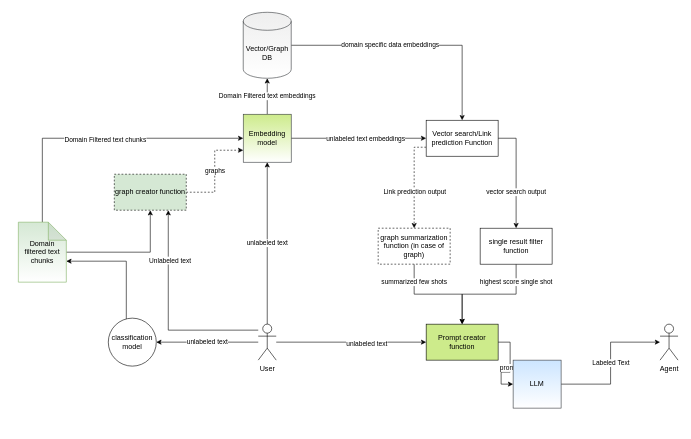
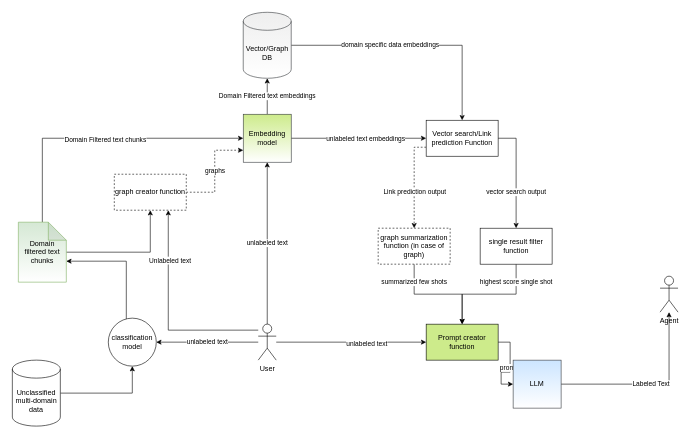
- <mxCell id="32" value="graph creator function" style="rounded=0;whiteSpace=wrap;html=1;fillColor=#d5e8d4;dashed=1;" vertex="1" parent="1"><mxGeometry x="190" y="290" width="120" height="60" as="geometry" /></mxCell>
+ <mxCell id="32" value="graph creator function" style="rounded=0;whiteSpace=wrap;html=1;fillColor=#ffffff;dashed=1;" vertex="1" parent="1"><mxGeometry x="190" y="290" width="120" height="60" as="geometry" /></mxCell>
- <mxCell id="5" value="Agent" style="shape=umlActor;verticalLabelPosition=bottom;verticalAlign=top;html=1;outlineConnect=0;" vertex="1" parent="1"><mxGeometry x="1100" y="540" width="30" height="60" as="geometry" /></mxCell>
+ <mxCell id="5" value="Agent" style="shape=umlActor;verticalLabelPosition=bottom;verticalAlign=top;html=1;outlineConnect=0;" vertex="1" parent="1"><mxGeometry x="1100" y="460" width="30" height="60" as="geometry" /></mxCell>
+ <mxCell id="18" value="Unclassified multi-domain data" style="shape=cylinder3;whiteSpace=wrap;html=1;boundedLbl=1;backgroundOutline=1;size=15;fillColor=#ffffff;" vertex="1" parent="1"><mxGeometry x="20" y="600" width="80" height="110" as="geometry" /></mxCell>
+ <mxCell id="17" style="edgeStyle=orthogonalEdgeStyle;rounded=0;orthogonalLoop=1;jettySize=auto;html=1;entryX=0.5;entryY=1;entryDx=0;entryDy=0;" edge="1" parent="1" source="18" target="20"><mxGeometry relative="1" as="geometry" /></mxCell>
